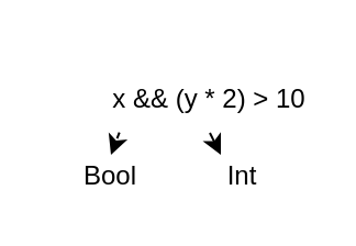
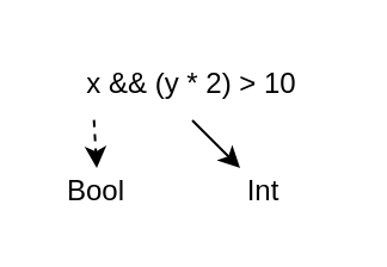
- <mxCell id="2" value="x &amp;amp;&amp;amp; (y * 2) &amp;gt; 10" style="text;html=1;strokeColor=none;fillColor=none;align=center;verticalAlign=middle;whiteSpace=wrap;rounded=0;" vertex="1" parent="1"><mxGeometry x="35" y="30" width="120" height="30" as="geometry" /></mxCell>
+ <mxCell id="2" value="x &amp;amp;&amp;amp; (y * 2) &amp;gt; 10" style="text;html=1;strokeColor=none;fillColor=none;align=center;verticalAlign=middle;whiteSpace=wrap;rounded=0;" vertex="1" parent="1"><mxGeometry width="120" height="30" as="geometry" x="20" y="20" /></mxCell>
- <mxCell id="5" value="Bool" style="text;html=1;strokeColor=none;fillColor=none;align=center;verticalAlign=middle;whiteSpace=wrap;rounded=0;" vertex="1" parent="1"><mxGeometry x="30" y="70" width="40" height="20" as="geometry" /></mxCell>
+ <mxCell id="5" value="Bool" style="text;html=1;strokeColor=none;fillColor=none;align=center;verticalAlign=middle;whiteSpace=wrap;rounded=0;" vertex="1" parent="1"><mxGeometry x="20" y="70" width="40" height="20" as="geometry" /></mxCell>
